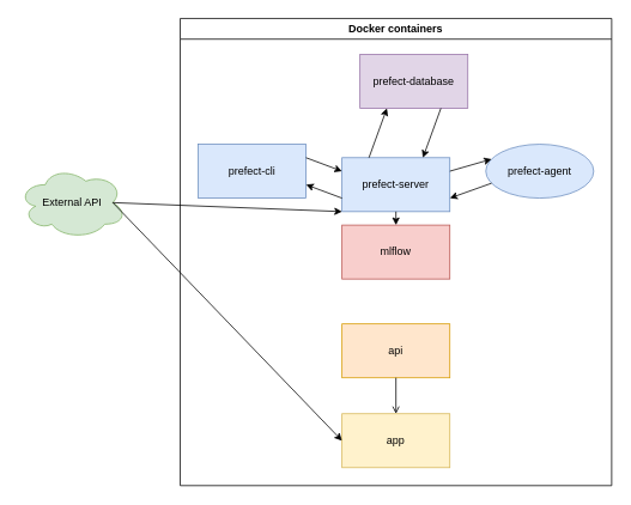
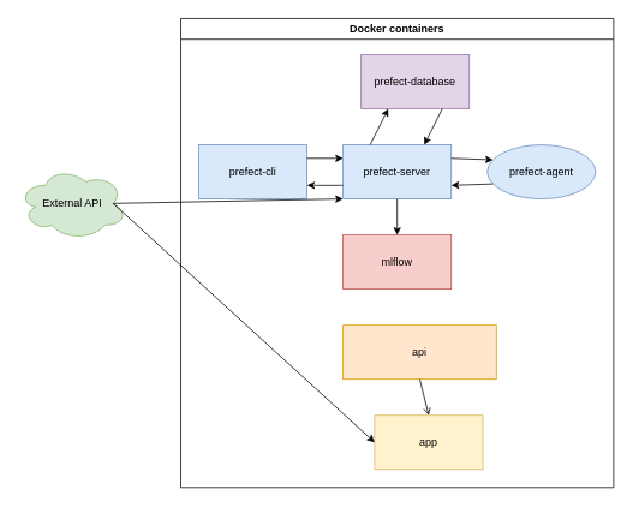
- <mxCell id="4" value="prefect-server" style="rounded=0;whiteSpace=wrap;html=1;fillColor=#dae8fc;strokeColor=#6c8ebf;" vertex="1" parent="2"><mxGeometry x="180" y="155" width="120" height="60" as="geometry" /></mxCell>
+ <mxCell id="4" value="prefect-server" style="rounded=0;whiteSpace=wrap;html=1;fillColor=#dae8fc;strokeColor=#6c8ebf;" vertex="1" parent="2"><mxGeometry x="180" y="140" width="120" height="60" as="geometry" /></mxCell>
- <mxCell id="7" value="mlflow" style="rounded=0;whiteSpace=wrap;html=1;fillColor=#f8cecc;strokeColor=#b85450;" vertex="1" parent="2"><mxGeometry x="180" y="230" width="120" height="60" as="geometry" /></mxCell>
+ <mxCell id="7" value="mlflow" style="rounded=0;whiteSpace=wrap;html=1;fillColor=#f8cecc;strokeColor=#b85450;" vertex="1" parent="2"><mxGeometry x="180" y="240" width="120" height="60" as="geometry" /></mxCell>
- <mxCell id="8" value="api" style="rounded=0;whiteSpace=wrap;html=1;fillColor=#ffe6cc;strokeColor=#d79b00;" vertex="1" parent="2"><mxGeometry x="180" y="340" width="120" height="60" as="geometry" /></mxCell>
+ <mxCell id="8" value="api" style="rounded=0;whiteSpace=wrap;html=1;fillColor=#ffe6cc;strokeColor=#d79b00;" vertex="1" parent="2"><mxGeometry x="180" y="340" width="170" height="60" as="geometry" /></mxCell>
- <mxCell id="16" value="app" style="rounded=0;whiteSpace=wrap;html=1;fillColor=#fff2cc;strokeColor=#d6b656;" vertex="1" parent="2"><mxGeometry x="180" y="440" width="120" height="60" as="geometry" /></mxCell>
+ <mxCell id="16" value="app" style="rounded=0;whiteSpace=wrap;html=1;fillColor=#fff2cc;strokeColor=#d6b656;" vertex="1" parent="2"><mxGeometry x="215" y="440" width="120" height="60" as="geometry" /></mxCell>
